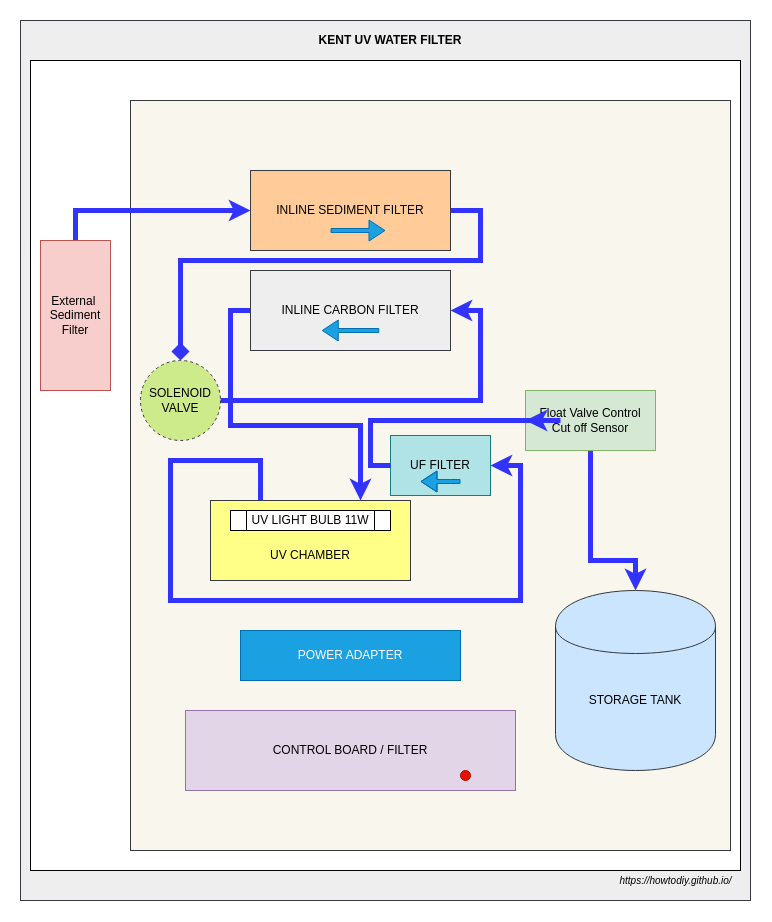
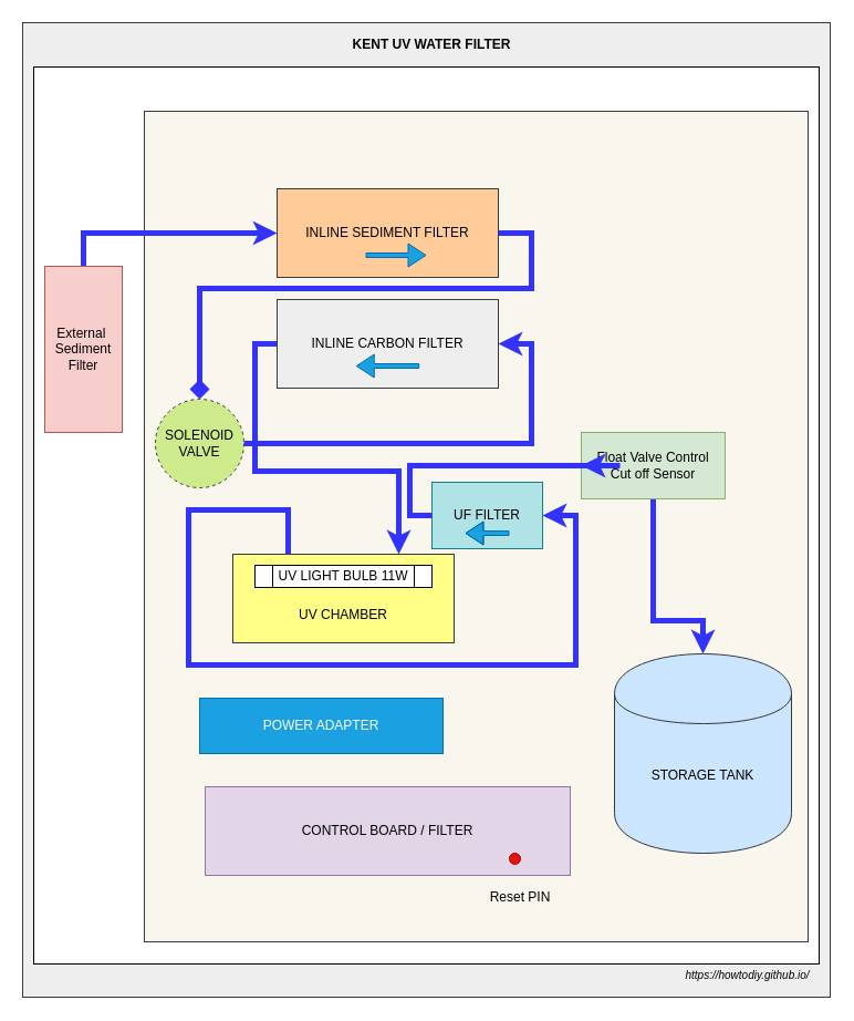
- <mxCell id="26" value="POWER ADAPTER" style="rounded=0;whiteSpace=wrap;html=1;fillColor=#1ba1e2;strokeColor=#006EAF;fontColor=#ffffff;" parent="1" vertex="1"><mxGeometry x="240" y="630" width="220" height="50" as="geometry" /></mxCell>
+ <mxCell id="26" value="POWER ADAPTER" style="rounded=0;whiteSpace=wrap;html=1;fillColor=#1ba1e2;strokeColor=#006EAF;fontColor=#ffffff;" parent="1" vertex="1"><mxGeometry x="180" y="630" width="220" height="50" as="geometry" /></mxCell>
+ <mxCell id="29" value="Reset PIN" style="text;html=1;strokeColor=none;fillColor=none;align=center;verticalAlign=middle;whiteSpace=wrap;rounded=0;" vertex="1" parent="1"><mxGeometry x="425" y="800" width="90" height="20" as="geometry" /></mxCell>
